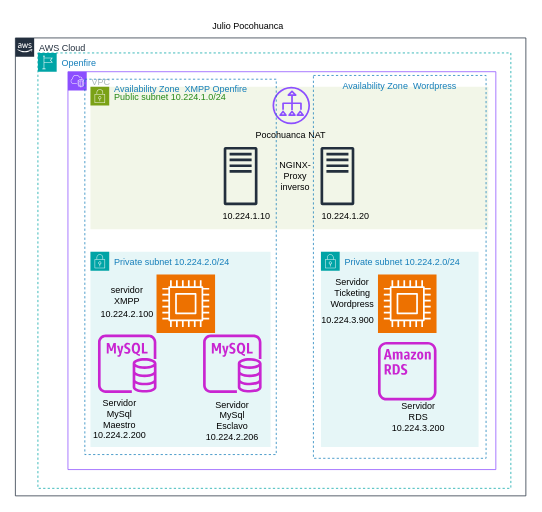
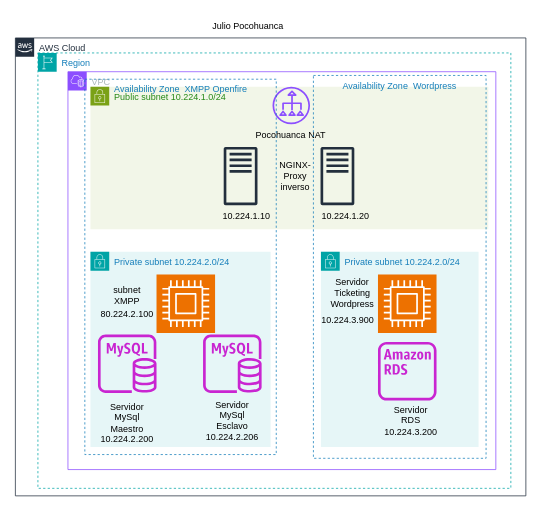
- <mxCell id="3" value="Openfire" style="points=[[0,0],[0.25,0],[0.5,0],[0.75,0],[1,0],[1,0.25],[1,0.5],[1,0.75],[1,1],[0.75,1],[0.5,1],[0.25,1],[0,1],[0,0.75],[0,0.5],[0,0.25]];outlineConnect=0;gradientColor=none;html=1;whiteSpace=wrap;fontSize=12;fontStyle=0;container=1;pointerEvents=0;collapsible=0;recursiveResize=0;shape=mxgraph.aws4.group;grIcon=mxgraph.aws4.group_region;strokeColor=#00A4A6;fillColor=none;verticalAlign=top;align=left;spacingLeft=30;fontColor=#147EBA;dashed=1;" vertex="1" parent="2"><mxGeometry x="30" y="20" width="630" height="580" as="geometry" /></mxCell>
+ <mxCell id="3" value="Region" style="points=[[0,0],[0.25,0],[0.5,0],[0.75,0],[1,0],[1,0.25],[1,0.5],[1,0.75],[1,1],[0.75,1],[0.5,1],[0.25,1],[0,1],[0,0.75],[0,0.5],[0,0.25]];outlineConnect=0;gradientColor=none;html=1;whiteSpace=wrap;fontSize=12;fontStyle=0;container=1;pointerEvents=0;collapsible=0;recursiveResize=0;shape=mxgraph.aws4.group;grIcon=mxgraph.aws4.group_region;strokeColor=#00A4A6;fillColor=none;verticalAlign=top;align=left;spacingLeft=30;fontColor=#147EBA;dashed=1;" vertex="1" parent="2"><mxGeometry x="30" y="20" width="630" height="580" as="geometry" /></mxCell>
- <mxCell id="17" value="servidor XMPP" style="text;strokeColor=none;align=center;fillColor=none;html=1;verticalAlign=middle;whiteSpace=wrap;rounded=0;" vertex="1" parent="12"><mxGeometry x="19" y="43" width="60" height="30" as="geometry" /></mxCell>
+ <mxCell id="17" value="subnet XMPP" style="text;strokeColor=none;align=center;fillColor=none;html=1;verticalAlign=middle;whiteSpace=wrap;rounded=0;" vertex="1" parent="12"><mxGeometry x="19" y="43" width="60" height="30" as="geometry" /></mxCell>
- <mxCell id="16" value="10.224.2.100" style="text;strokeColor=none;align=center;fillColor=none;html=1;verticalAlign=middle;whiteSpace=wrap;rounded=0;" vertex="1" parent="12"><mxGeometry x="19" y="68" width="60" height="30" as="geometry" /></mxCell>
+ <mxCell id="16" value="80.224.2.100" style="text;strokeColor=none;align=center;fillColor=none;html=1;verticalAlign=middle;whiteSpace=wrap;rounded=0;" vertex="1" parent="12"><mxGeometry x="19" y="68" width="60" height="30" as="geometry" /></mxCell>
- <mxCell id="24" value="Servidor RDS&lt;div&gt;10.224.3.200&lt;/div&gt;" style="text;strokeColor=none;align=center;fillColor=none;html=1;verticalAlign=middle;whiteSpace=wrap;rounded=0;" vertex="1" parent="4"><mxGeometry x="437" y="445" width="60" height="30" as="geometry" /></mxCell>
+ <mxCell id="24" value="Servidor RDS&lt;div&gt;10.224.3.200&lt;/div&gt;" style="text;strokeColor=none;align=center;fillColor=none;html=1;verticalAlign=middle;whiteSpace=wrap;rounded=0;" vertex="1" parent="4"><mxGeometry x="427" y="450" width="60" height="30" as="geometry" /></mxCell>
- <mxCell id="29" value="Servidor MySql Maestro&lt;div&gt;10.224.2.200&lt;/div&gt;" style="text;strokeColor=none;align=center;fillColor=none;html=1;verticalAlign=middle;whiteSpace=wrap;rounded=0;" vertex="1" parent="3"><mxGeometry x="79" y="473" width="60" height="30" as="geometry" /></mxCell>
+ <mxCell id="29" value="Servidor MySql Maestro&lt;div&gt;10.224.2.200&lt;/div&gt;" style="text;strokeColor=none;align=center;fillColor=none;html=1;verticalAlign=middle;whiteSpace=wrap;rounded=0;" vertex="1" parent="3"><mxGeometry x="89" y="478" width="60" height="30" as="geometry" /></mxCell>
